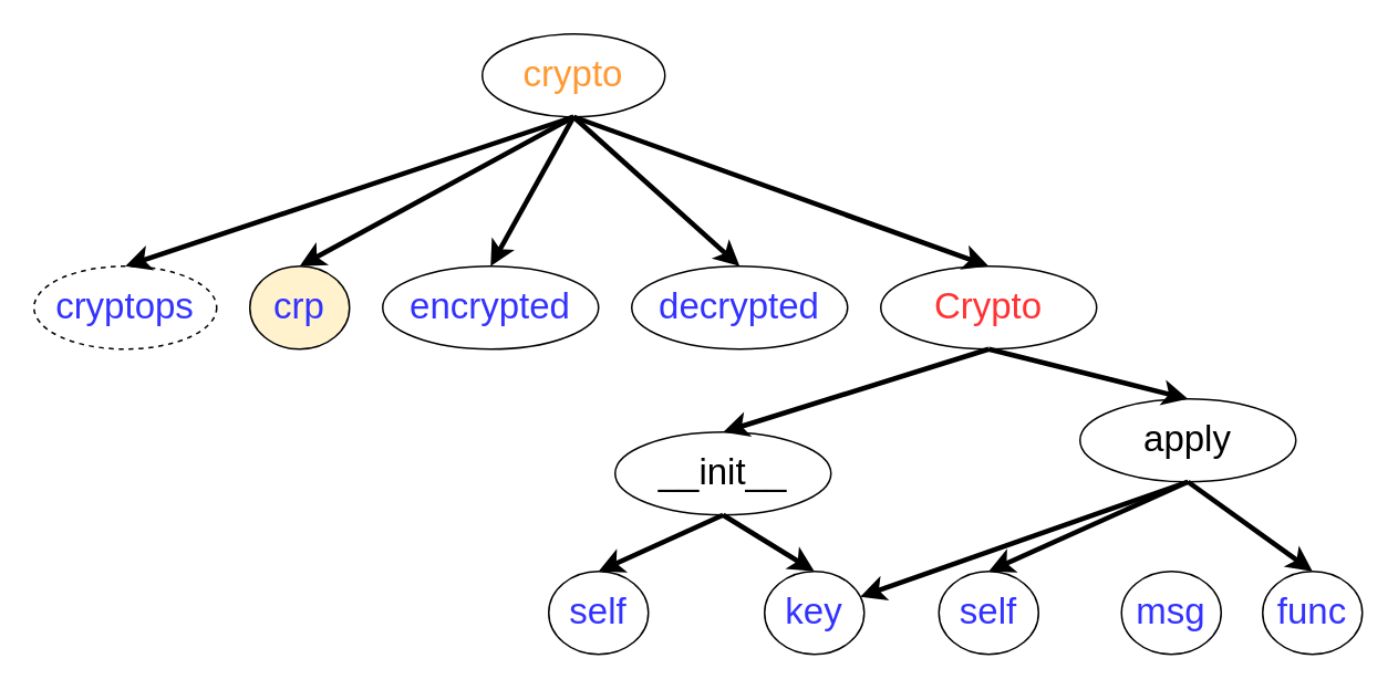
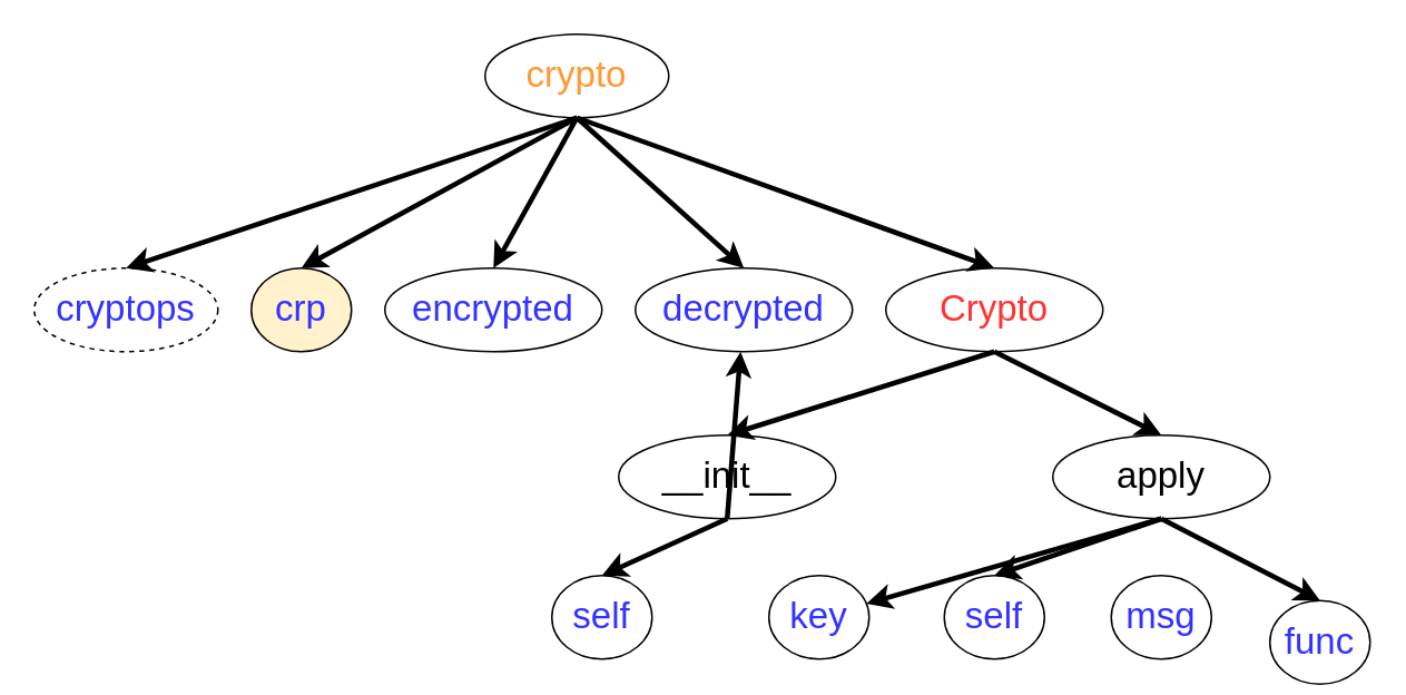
- <mxCell id="7" value="&lt;font style=&quot;font-size: 22px&quot;&gt;apply&lt;/font&gt;" style="ellipse;whiteSpace=wrap;html=1;" vertex="1" parent="1"><mxGeometry x="650" y="240" width="130" height="50" as="geometry" /></mxCell>
+ <mxCell id="7" value="&lt;font style=&quot;font-size: 22px&quot;&gt;apply&lt;/font&gt;" style="ellipse;whiteSpace=wrap;html=1;" vertex="1" parent="1"><mxGeometry x="630" y="260" width="130" height="50" as="geometry" /></mxCell>
- <mxCell id="25" value="" style="endArrow=classic;html=1;rounded=0;fontSize=22;fontColor=#FF9933;strokeWidth=3;entryX=0.5;entryY=0;entryDx=0;entryDy=0;exitX=0.5;exitY=1;exitDx=0;exitDy=0;" edge="1" parent="1" source="8" target="10"><mxGeometry width="50" height="50" relative="1" as="geometry"><mxPoint x="705" y="320" as="sourcePoint" /><mxPoint x="605" y="354" as="targetPoint" /></mxGeometry></mxCell>
+ <mxCell id="25" value="" style="endArrow=classic;html=1;rounded=0;fontSize=22;fontColor=#FF9933;strokeWidth=3;exitX=0.5;exitY=1;exitDx=0;exitDy=0;" edge="1" parent="1" source="8" target="5"><mxGeometry width="50" height="50" relative="1" as="geometry"><mxPoint x="705" y="320" as="sourcePoint" /><mxPoint x="605" y="354" as="targetPoint" /></mxGeometry></mxCell>
- <mxCell id="12" value="&lt;font style=&quot;font-size: 22px&quot; color=&quot;#3333ff&quot;&gt;msg&lt;/font&gt;" style="ellipse;whiteSpace=wrap;html=1;" vertex="1" parent="1"><mxGeometry x="675" y="344" width="60" height="50" as="geometry" /></mxCell>
+ <mxCell id="12" value="&lt;font style=&quot;font-size: 22px&quot; color=&quot;#3333ff&quot;&gt;msg&lt;/font&gt;" style="ellipse;whiteSpace=wrap;html=1;" vertex="1" parent="1"><mxGeometry x="665" y="344" width="60" height="50" as="geometry" /></mxCell>
- <mxCell id="13" value="&lt;font color=&quot;#3333ff&quot;&gt;&lt;span style=&quot;font-size: 22px&quot;&gt;func&lt;/span&gt;&lt;/font&gt;" style="ellipse;whiteSpace=wrap;html=1;" vertex="1" parent="1"><mxGeometry x="760" y="344" width="60" height="50" as="geometry" /></mxCell>
+ <mxCell id="13" value="&lt;font color=&quot;#3333ff&quot;&gt;&lt;span style=&quot;font-size: 22px&quot;&gt;func&lt;/span&gt;&lt;/font&gt;" style="ellipse;whiteSpace=wrap;html=1;" vertex="1" parent="1"><mxGeometry x="760" y="359" width="60" height="50" as="geometry" /></mxCell>
